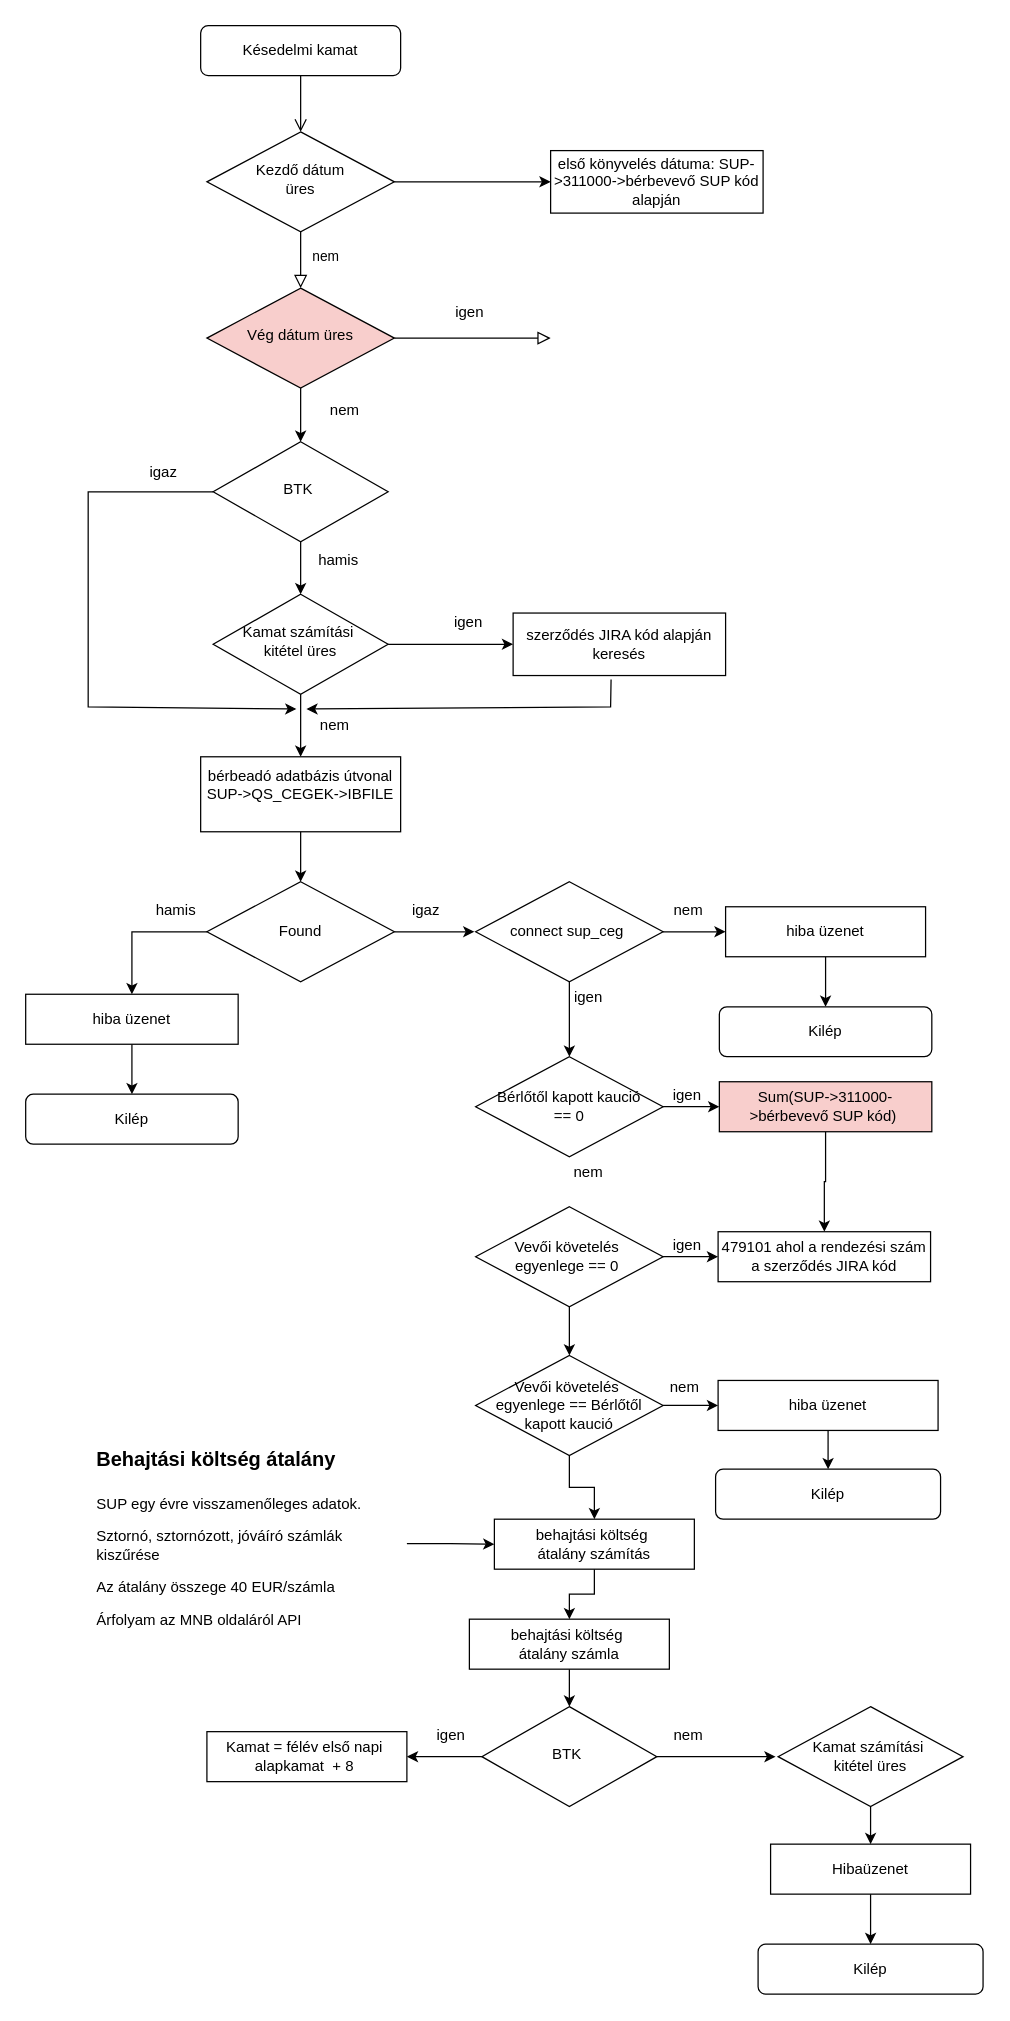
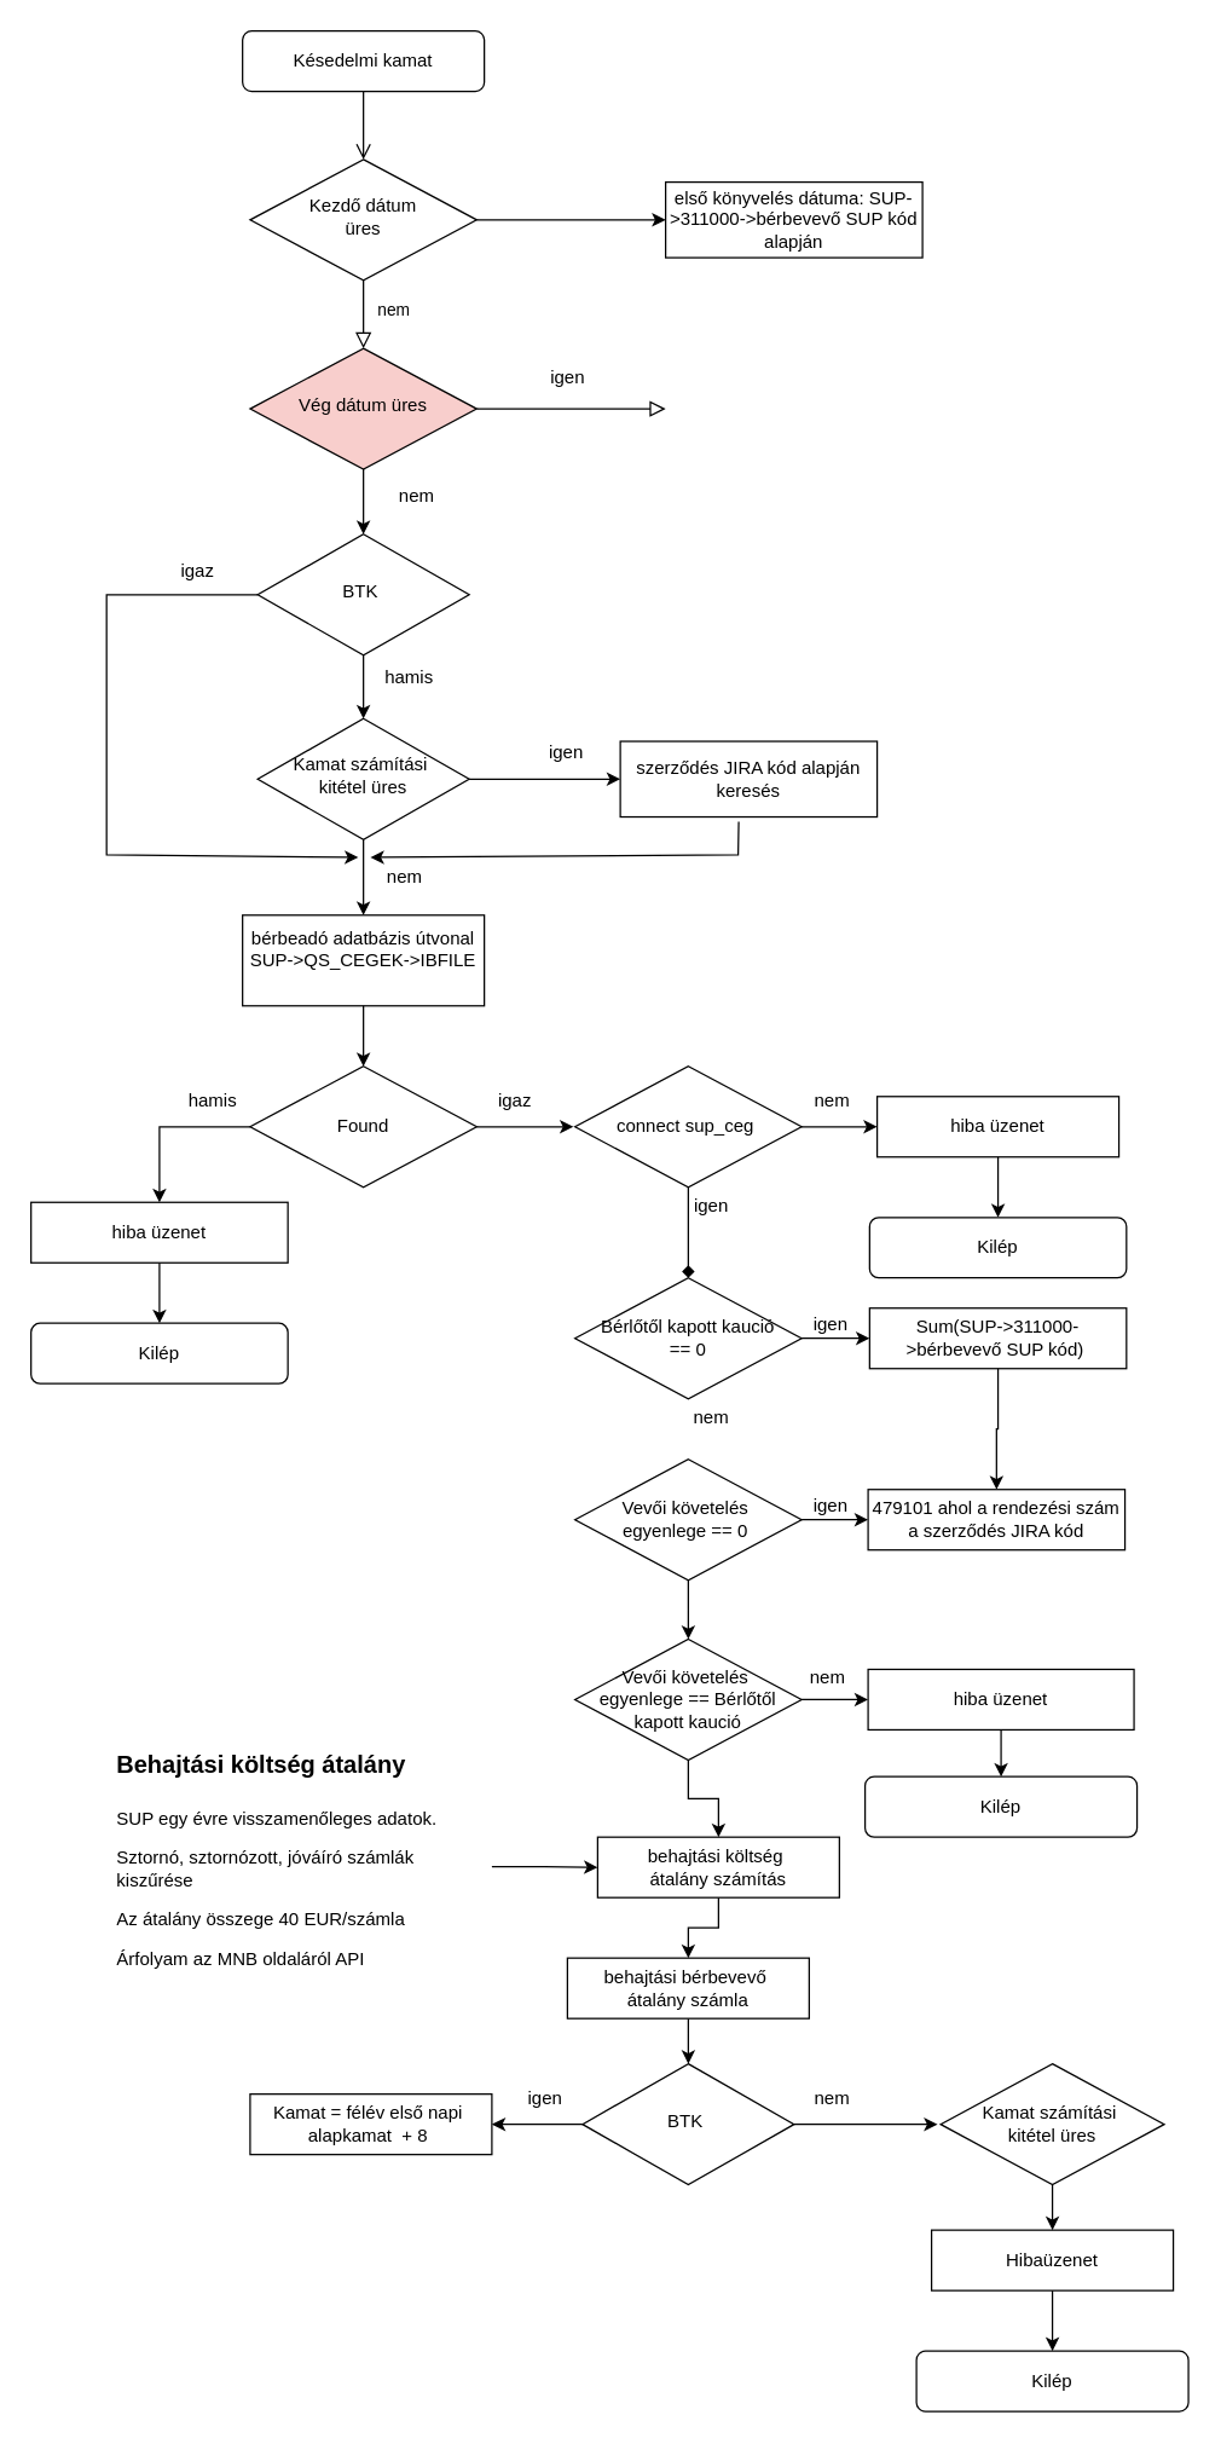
- <mxCell id="32" value="" style="edgeStyle=orthogonalEdgeStyle;rounded=0;orthogonalLoop=1;jettySize=auto;html=1;" edge="1" parent="1" source="33" target="46"><mxGeometry relative="1" as="geometry" /></mxCell>
+ <mxCell id="32" value="" style="edgeStyle=orthogonalEdgeStyle;rounded=0;orthogonalLoop=1;jettySize=auto;html=1;endArrow=diamond;" edge="1" parent="1" source="33" target="46"><mxGeometry relative="1" as="geometry" /></mxCell>
- <mxCell id="39" value="&lt;div&gt;Sum(SUP-&amp;gt;311000-&amp;gt;bérbevevő SUP kód)&amp;nbsp;&lt;/div&gt;" style="rounded=0;whiteSpace=wrap;html=1;fillColor=#f8cecc;" vertex="1" parent="1"><mxGeometry x="575" y="865" width="170" height="40" as="geometry" /></mxCell>
+ <mxCell id="39" value="&lt;div&gt;Sum(SUP-&amp;gt;311000-&amp;gt;bérbevevő SUP kód)&amp;nbsp;&lt;/div&gt;" style="rounded=0;whiteSpace=wrap;html=1;" vertex="1" parent="1"><mxGeometry x="575" y="865" width="170" height="40" as="geometry" /></mxCell>
- <mxCell id="62" value="&lt;span style=&quot;text-wrap: nowrap;&quot;&gt;behajtási költség&amp;nbsp;&lt;/span&gt;&lt;div&gt;&lt;span style=&quot;text-wrap: nowrap;&quot;&gt;átalány számla&lt;/span&gt;&lt;/div&gt;" style="rounded=0;whiteSpace=wrap;html=1;" vertex="1" parent="1"><mxGeometry x="375" y="1295" width="160" height="40" as="geometry" /></mxCell>
+ <mxCell id="62" value="&lt;span style=&quot;text-wrap: nowrap;&quot;&gt;behajtási bérbevevő&amp;nbsp;&lt;/span&gt;&lt;div&gt;&lt;span style=&quot;text-wrap: nowrap;&quot;&gt;átalány számla&lt;/span&gt;&lt;/div&gt;" style="rounded=0;whiteSpace=wrap;html=1;" vertex="1" parent="1"><mxGeometry x="375" y="1295" width="160" height="40" as="geometry" /></mxCell>
